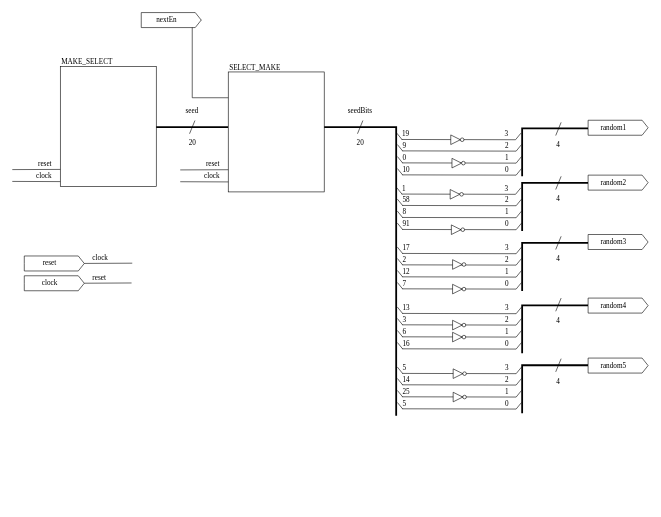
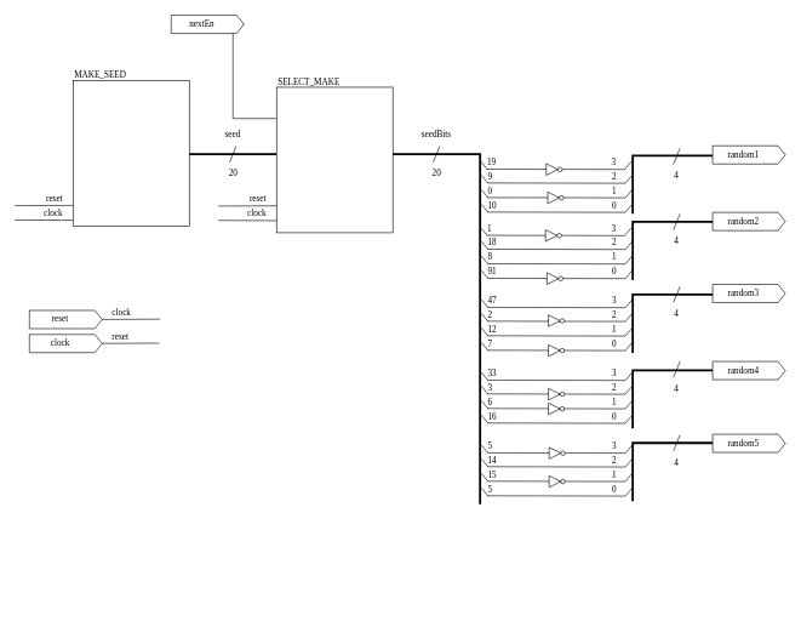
- <mxCell id="3" value="MAKE_SELECT" style="text;html=1;align=left;verticalAlign=bottom;whiteSpace=wrap;rounded=0;fontFamily=Lucida Console;" vertex="1" parent="1"><mxGeometry x="100" y="92" width="160" height="20" as="geometry" /></mxCell>
+ <mxCell id="3" value="MAKE_SEED" style="text;html=1;align=left;verticalAlign=bottom;whiteSpace=wrap;rounded=0;fontFamily=Lucida Console;" vertex="1" parent="1"><mxGeometry x="100" y="92" width="160" height="20" as="geometry" /></mxCell>
- <mxCell id="55" value="58" style="text;html=1;align=left;verticalAlign=bottom;whiteSpace=wrap;rounded=0;fontFamily=Lucida Console;fontStyle=0" vertex="1" parent="1"><mxGeometry x="669" y="322" width="20" height="20" as="geometry" /></mxCell>
+ <mxCell id="55" value="18" style="text;html=1;align=left;verticalAlign=bottom;whiteSpace=wrap;rounded=0;fontFamily=Lucida Console;fontStyle=0" vertex="1" parent="1"><mxGeometry x="669" y="322" width="20" height="20" as="geometry" /></mxCell>
- <mxCell id="73" value="17" style="text;html=1;align=left;verticalAlign=bottom;whiteSpace=wrap;rounded=0;fontFamily=Lucida Console;fontStyle=0" vertex="1" parent="1"><mxGeometry x="669" y="402" width="20" height="20" as="geometry" /></mxCell>
+ <mxCell id="73" value="47" style="text;html=1;align=left;verticalAlign=bottom;whiteSpace=wrap;rounded=0;fontFamily=Lucida Console;fontStyle=0" vertex="1" parent="1"><mxGeometry x="669" y="402" width="20" height="20" as="geometry" /></mxCell>
- <mxCell id="97" value="13" style="text;html=1;align=left;verticalAlign=bottom;whiteSpace=wrap;rounded=0;fontFamily=Lucida Console;fontStyle=0" vertex="1" parent="1"><mxGeometry x="669" y="502" width="20" height="20" as="geometry" /></mxCell>
+ <mxCell id="97" value="33" style="text;html=1;align=left;verticalAlign=bottom;whiteSpace=wrap;rounded=0;fontFamily=Lucida Console;fontStyle=0" vertex="1" parent="1"><mxGeometry x="669" y="502" width="20" height="20" as="geometry" /></mxCell>
- <mxCell id="133" value="25" style="text;html=1;align=left;verticalAlign=bottom;whiteSpace=wrap;rounded=0;fontFamily=Lucida Console;fontStyle=0" vertex="1" parent="1"><mxGeometry x="669" y="641" width="20" height="20" as="geometry" /></mxCell>
+ <mxCell id="133" value="15" style="text;html=1;align=left;verticalAlign=bottom;whiteSpace=wrap;rounded=0;fontFamily=Lucida Console;fontStyle=0" vertex="1" parent="1"><mxGeometry x="669" y="641" width="20" height="20" as="geometry" /></mxCell>
